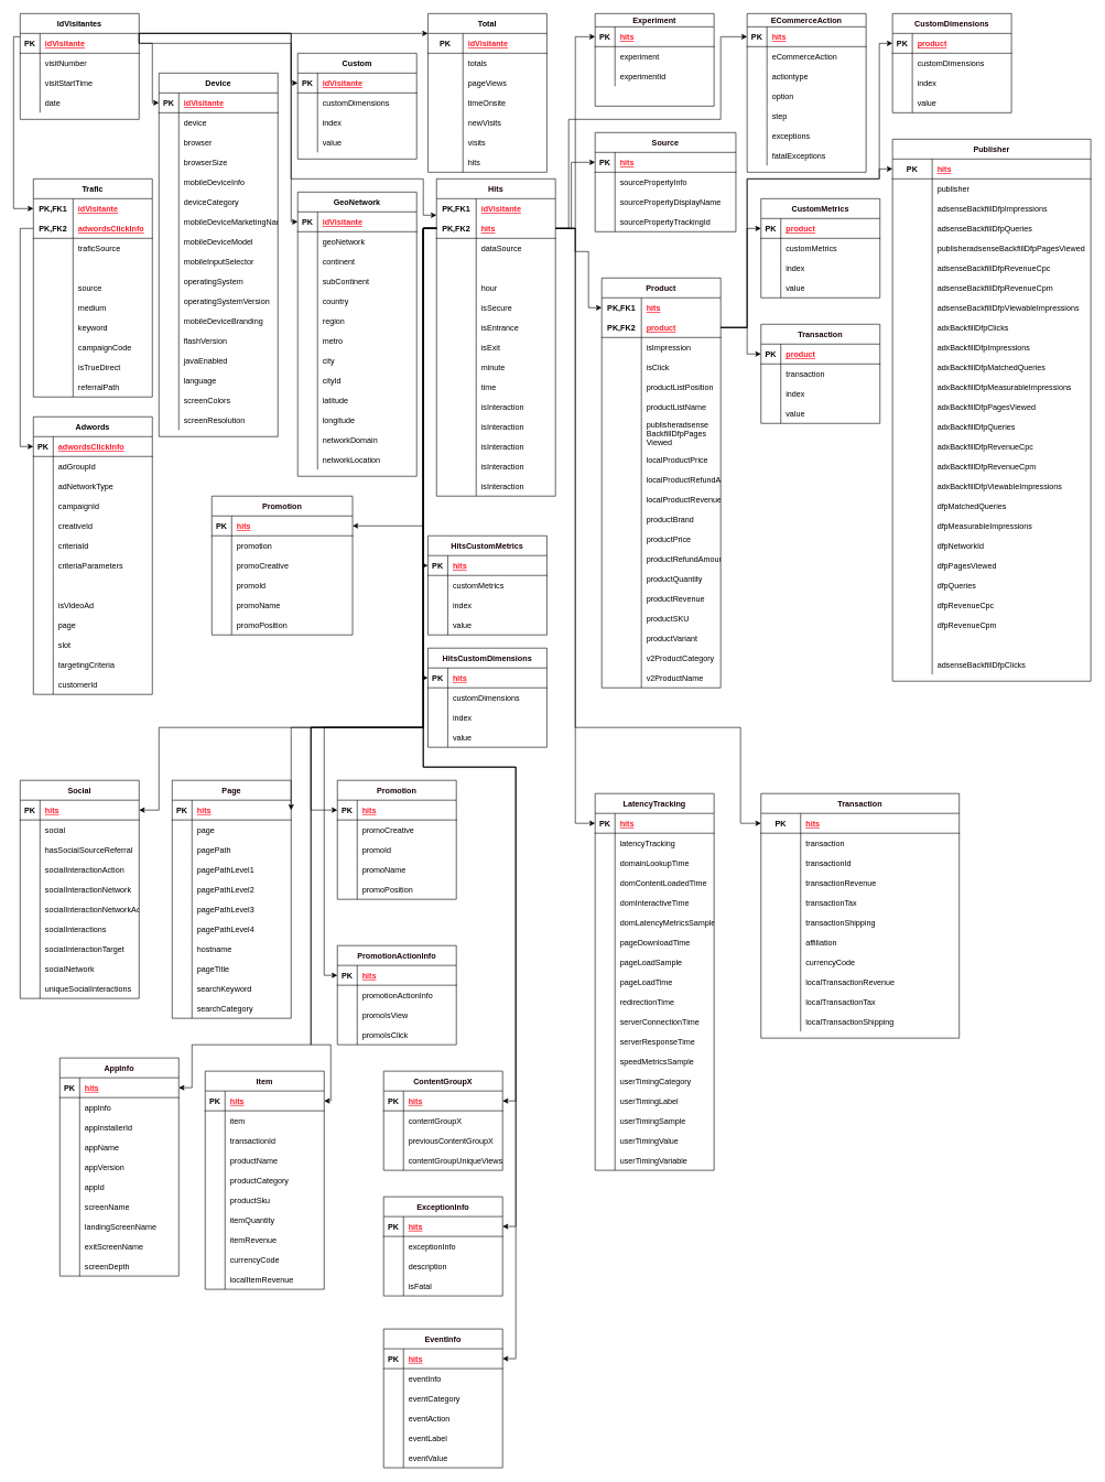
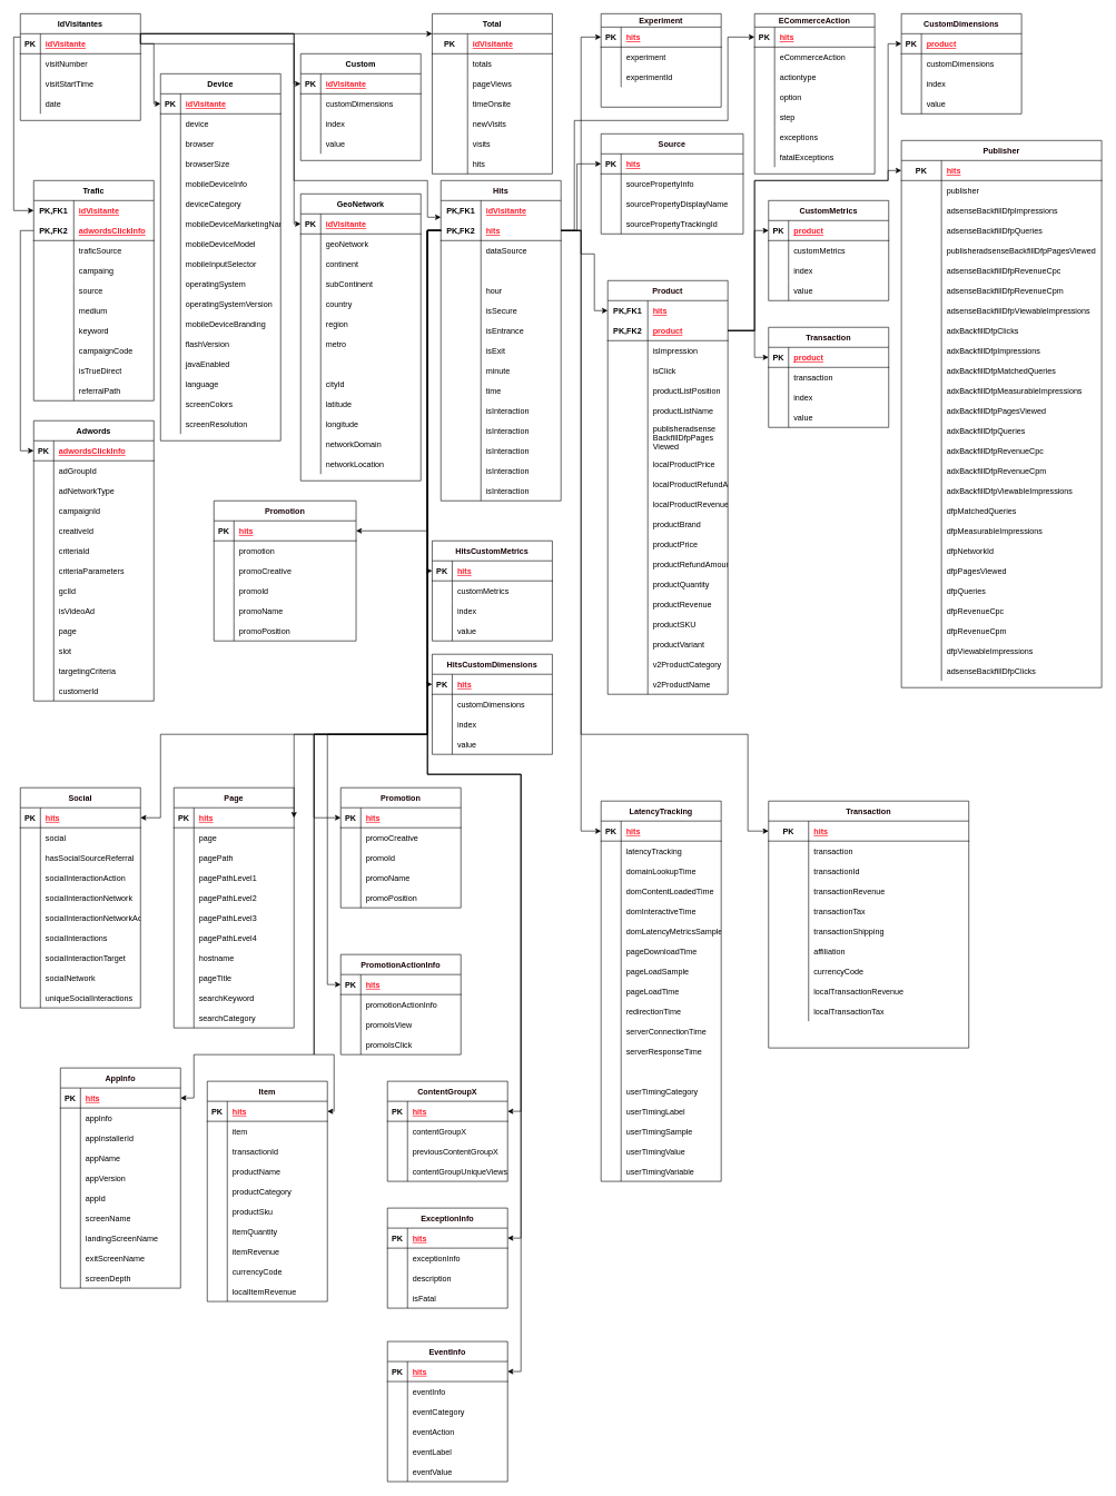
+ <mxCell id="16" value="campaing" style="shape=partialRectangle;connectable=0;fillColor=none;top=0;left=0;bottom=0;right=0;align=left;spacingLeft=6;overflow=hidden;" vertex="1" parent="14"><mxGeometry x="60" width="120" height="30" as="geometry" /></mxCell>
- <mxCell id="59" value="city" style="shape=partialRectangle;connectable=0;fillColor=none;top=0;left=0;bottom=0;right=0;align=left;spacingLeft=6;overflow=hidden;" vertex="1" parent="57"><mxGeometry x="30" width="150" height="30" as="geometry" /></mxCell>
+ <mxCell id="303" value="gclId" style="shape=partialRectangle;connectable=0;fillColor=none;top=0;left=0;bottom=0;right=0;align=left;spacingLeft=6;overflow=hidden;" vertex="1" parent="301"><mxGeometry x="30" width="150" height="30" as="geometry" /></mxCell>
+ <mxCell id="275" value="dfpViewableImpressions" style="shape=partialRectangle;connectable=0;fillColor=none;top=0;left=0;bottom=0;right=0;align=left;spacingLeft=6;overflow=hidden;" vertex="1" parent="273"><mxGeometry x="60" width="240" height="30" as="geometry" /></mxCell>
- <mxCell id="617" value="localTransactionShipping" style="shape=partialRectangle;connectable=0;fillColor=none;top=0;left=0;bottom=0;right=0;align=left;spacingLeft=6;overflow=hidden;" vertex="1" parent="615"><mxGeometry x="60" width="240" height="30" as="geometry" /></mxCell>
- <mxCell id="565" value="speedMetricsSample" style="shape=partialRectangle;connectable=0;fillColor=none;top=0;left=0;bottom=0;right=0;align=left;spacingLeft=6;overflow=hidden;" vertex="1" parent="563"><mxGeometry x="30" width="150" height="30" as="geometry" /></mxCell>
